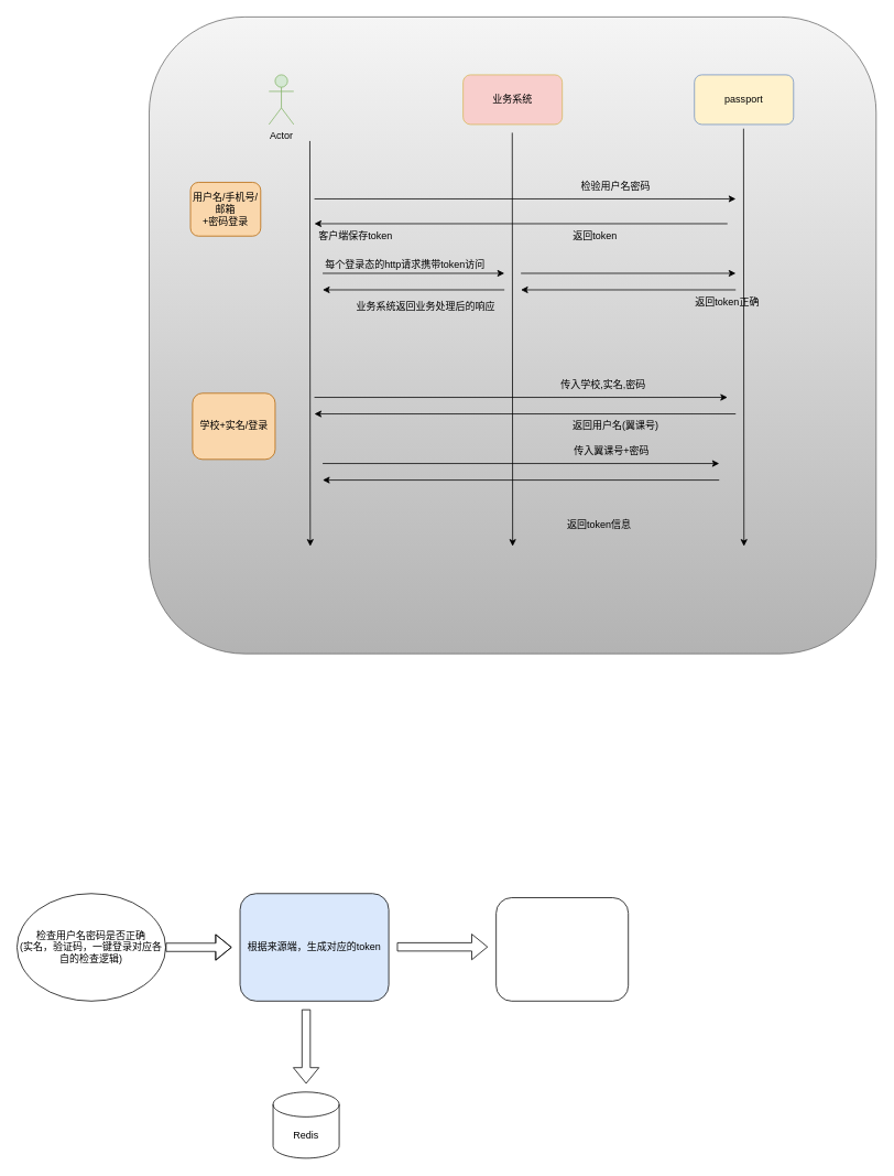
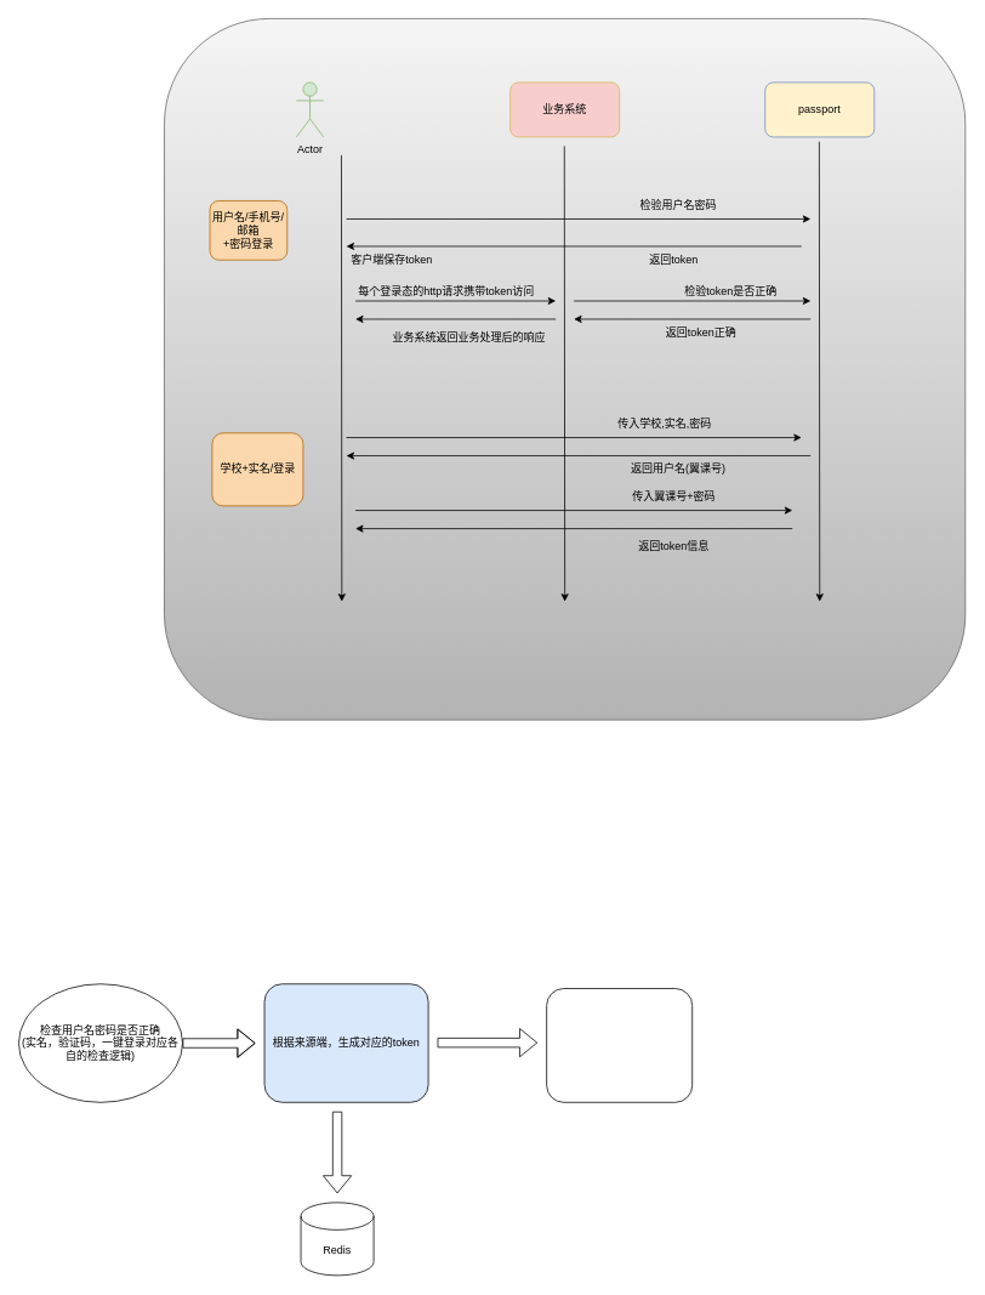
- <mxCell id="14" value="返回token" style="text;html=1;strokeColor=none;fillColor=none;align=center;verticalAlign=middle;whiteSpace=wrap;rounded=0;" vertex="1" parent="1"><mxGeometry x="670" y="270" width="100" height="30" as="geometry" /></mxCell>
+ <mxCell id="14" value="返回token" style="text;html=1;strokeColor=none;fillColor=none;align=center;verticalAlign=middle;whiteSpace=wrap;rounded=0;" vertex="1" parent="1"><mxGeometry x="690" y="270" width="100" height="30" as="geometry" /></mxCell>
+ <mxCell id="25" value="检验token是否正确" style="text;html=1;strokeColor=none;fillColor=none;align=center;verticalAlign=middle;whiteSpace=wrap;rounded=0;" vertex="1" parent="1"><mxGeometry x="750" y="310" width="105" height="20" as="geometry" /></mxCell>
- <mxCell id="27" value="返回token正确" style="text;html=1;strokeColor=none;fillColor=none;align=center;verticalAlign=middle;whiteSpace=wrap;rounded=0;" vertex="1" parent="1"><mxGeometry x="790" y="350" width="180" height="30" as="geometry" /></mxCell>
+ <mxCell id="27" value="返回token正确" style="text;html=1;strokeColor=none;fillColor=none;align=center;verticalAlign=middle;whiteSpace=wrap;rounded=0;" vertex="1" parent="1"><mxGeometry x="680" y="350" width="180" height="30" as="geometry" /></mxCell>
- <mxCell id="31" value="返回token信息" style="text;html=1;strokeColor=none;fillColor=none;align=center;verticalAlign=middle;whiteSpace=wrap;rounded=0;" vertex="1" parent="1"><mxGeometry x="675" y="625" width="100" height="20" as="geometry" /></mxCell>
+ <mxCell id="31" value="返回token信息" style="text;html=1;strokeColor=none;fillColor=none;align=center;verticalAlign=middle;whiteSpace=wrap;rounded=0;" vertex="1" parent="1"><mxGeometry x="690" y="590" width="100" height="20" as="geometry" /></mxCell>
